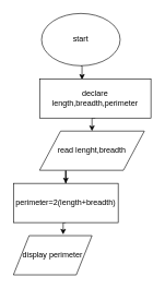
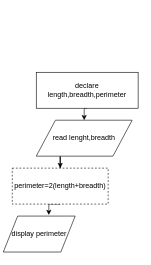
- <mxCell id="3" value="start" style="ellipse;whiteSpace=wrap;html=1;" vertex="1" parent="1"><mxGeometry x="63" y="20" width="120" height="80" as="geometry" /></mxCell>
- <mxCell id="2" style="edgeStyle=orthogonalEdgeStyle;rounded=0;orthogonalLoop=1;jettySize=auto;html=1;exitX=0.5;exitY=1;exitDx=0;exitDy=0;entryX=0.381;entryY=0.023;entryDx=0;entryDy=0;entryPerimeter=0;" edge="1" parent="1" source="3" target="5"><mxGeometry relative="1" as="geometry" /></mxCell>
- <mxCell id="9" value="perimeter=2(length+breadth)" style="rounded=0;whiteSpace=wrap;html=1;" vertex="1" parent="1"><mxGeometry x="20" y="280" width="160" height="60" as="geometry" /></mxCell>
+ <mxCell id="9" value="perimeter=2(length+breadth)" style="rounded=0;whiteSpace=wrap;html=1;dashed=1;" vertex="1" parent="1"><mxGeometry x="20" y="280" width="160" height="60" as="geometry" /></mxCell>
- <mxCell id="10" value="display perimeter" style="shape=parallelogram;perimeter=parallelogramPerimeter;whiteSpace=wrap;html=1;" vertex="1" parent="1"><mxGeometry x="20" y="360" width="120" height="60" as="geometry" /></mxCell>
+ <mxCell id="10" value="display perimeter" style="shape=parallelogram;perimeter=parallelogramPerimeter;whiteSpace=wrap;html=1;" vertex="1" parent="1"><mxGeometry x="5" y="360" width="120" height="60" as="geometry" /></mxCell>
